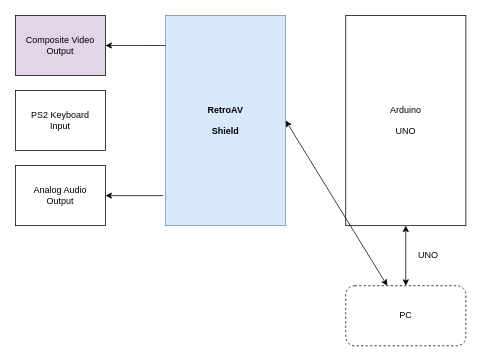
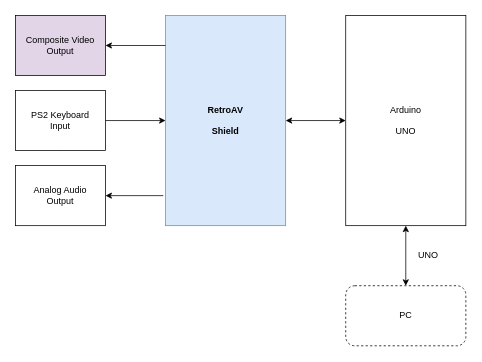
+ <mxCell id="10" value="" style="endArrow=classic;html=1;exitX=1;exitY=0.5;exitDx=0;exitDy=0;entryX=0;entryY=0.5;entryDx=0;entryDy=0;" edge="1" parent="1" source="6" target="3"><mxGeometry width="50" height="50" relative="1" as="geometry"><mxPoint x="300" y="230" as="sourcePoint" /><mxPoint x="350" y="180" as="targetPoint" /></mxGeometry></mxCell>
- <mxCell id="13" value="" style="endArrow=classic;startArrow=classic;html=1;exitX=1;exitY=0.5;exitDx=0;exitDy=0;" edge="1" parent="1" source="3" target="11"><mxGeometry width="50" height="50" relative="1" as="geometry"><mxPoint x="300" y="230" as="sourcePoint" /><mxPoint x="350" y="180" as="targetPoint" /></mxGeometry></mxCell>
+ <mxCell id="13" value="" style="endArrow=classic;startArrow=classic;html=1;entryX=0;entryY=0.5;entryDx=0;entryDy=0;exitX=1;exitY=0.5;exitDx=0;exitDy=0;" edge="1" parent="1" source="3" target="2"><mxGeometry width="50" height="50" relative="1" as="geometry"><mxPoint x="300" y="230" as="sourcePoint" /><mxPoint x="350" y="180" as="targetPoint" /></mxGeometry></mxCell>
